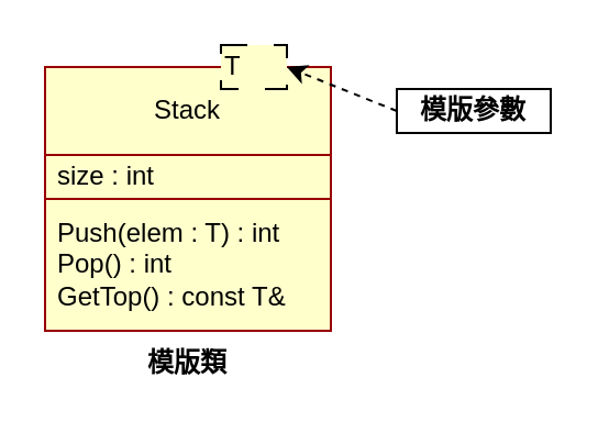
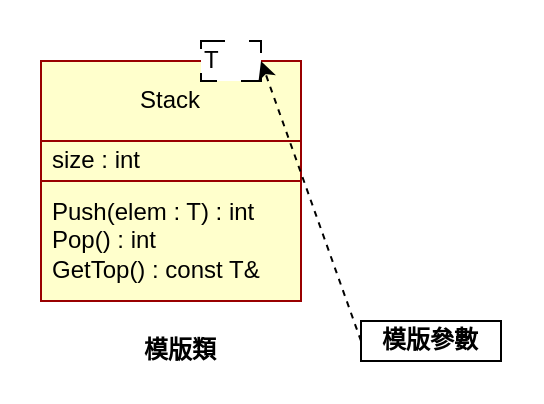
- <mxCell id="5" value="T" style="whiteSpace=wrap;html=1;shadow=0;dashed=1;align=left;dashPattern=12 12;strokeColor=#000000;fillColor=#ffffcc;" vertex="1" parent="1"><mxGeometry x="100" y="20" width="30" height="20" as="geometry" /></mxCell>
+ <mxCell id="5" value="T" style="whiteSpace=wrap;html=1;shadow=0;dashed=1;align=left;dashPattern=12 12;strokeColor=#000000;fillColor=#FFFFFF;" vertex="1" parent="1"><mxGeometry x="100" y="20" width="30" height="20" as="geometry" /></mxCell>
- <mxCell id="7" value="&lt;b&gt;模版參數&lt;/b&gt;" style="rounded=0;whiteSpace=wrap;html=1;" vertex="1" parent="1"><mxGeometry x="180" y="40" width="70" height="20" as="geometry" /></mxCell>
+ <mxCell id="7" value="&lt;b&gt;模版參數&lt;/b&gt;" style="rounded=0;whiteSpace=wrap;html=1;" vertex="1" parent="1"><mxGeometry x="180" y="160" width="70" height="20" as="geometry" /></mxCell>
- <mxCell id="6" value="&lt;b&gt;模版類&lt;/b&gt;" style="text;html=1;strokeColor=none;fillColor=none;align=center;verticalAlign=middle;whiteSpace=wrap;rounded=0;" vertex="1" parent="1"><mxGeometry x="55" y="150" width="60" height="30" as="geometry" /></mxCell>
+ <mxCell id="6" value="&lt;b&gt;模版類&lt;/b&gt;" style="text;html=1;strokeColor=none;fillColor=none;align=center;verticalAlign=middle;whiteSpace=wrap;rounded=0;" vertex="1" parent="1"><mxGeometry x="60" y="160" width="60" height="30" as="geometry" /></mxCell>
